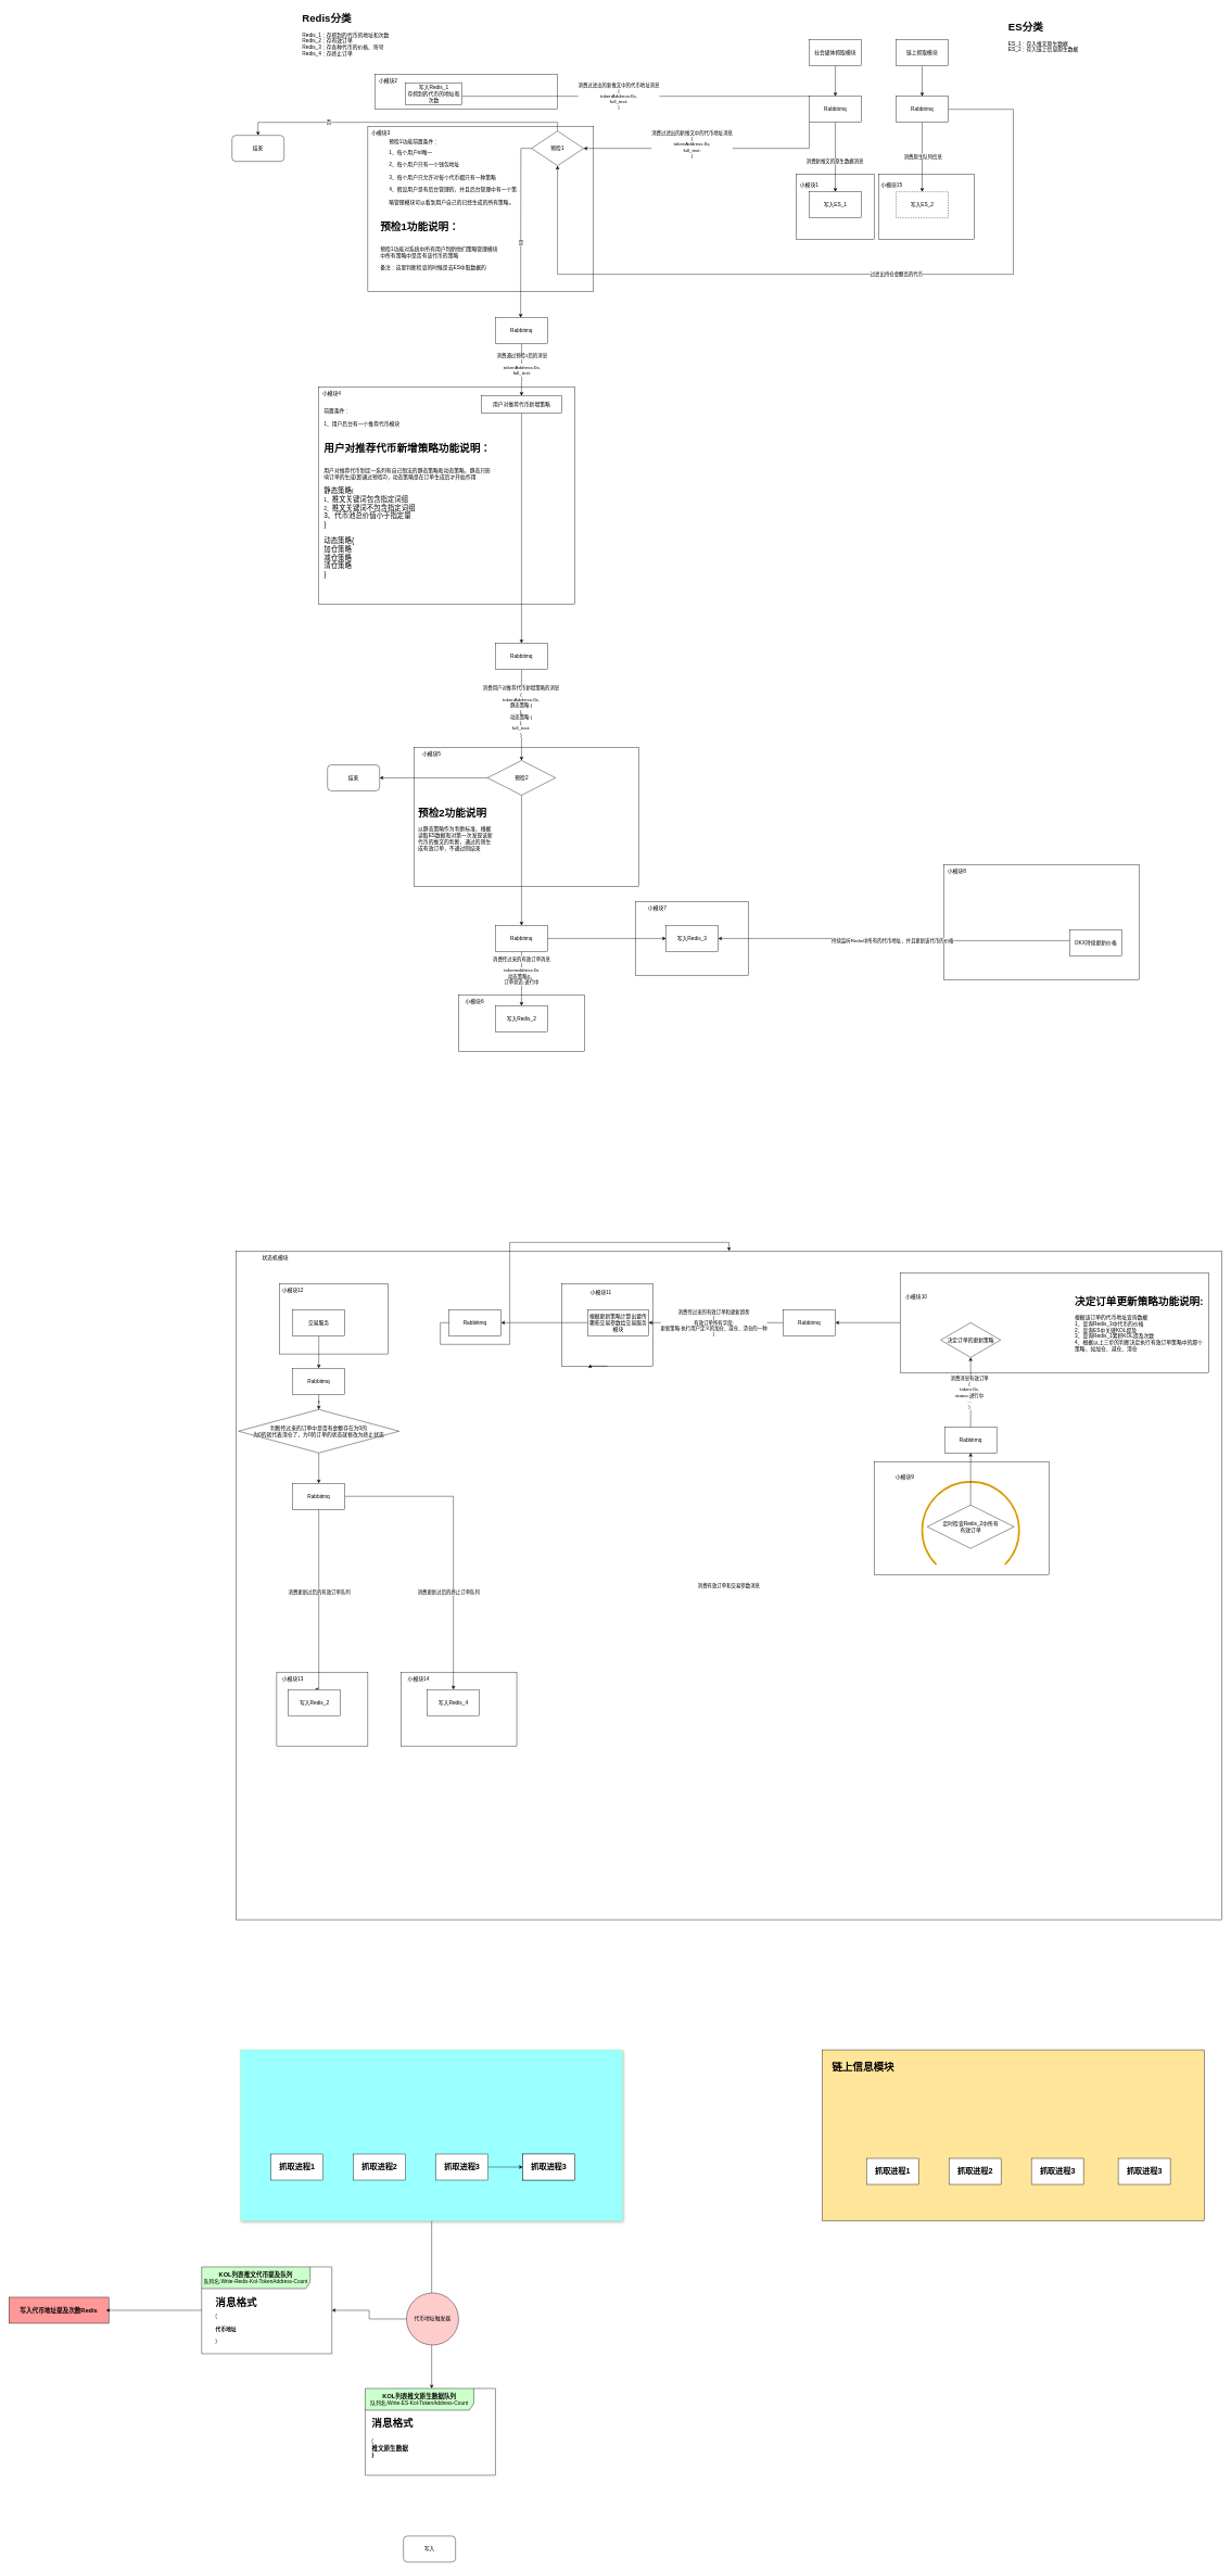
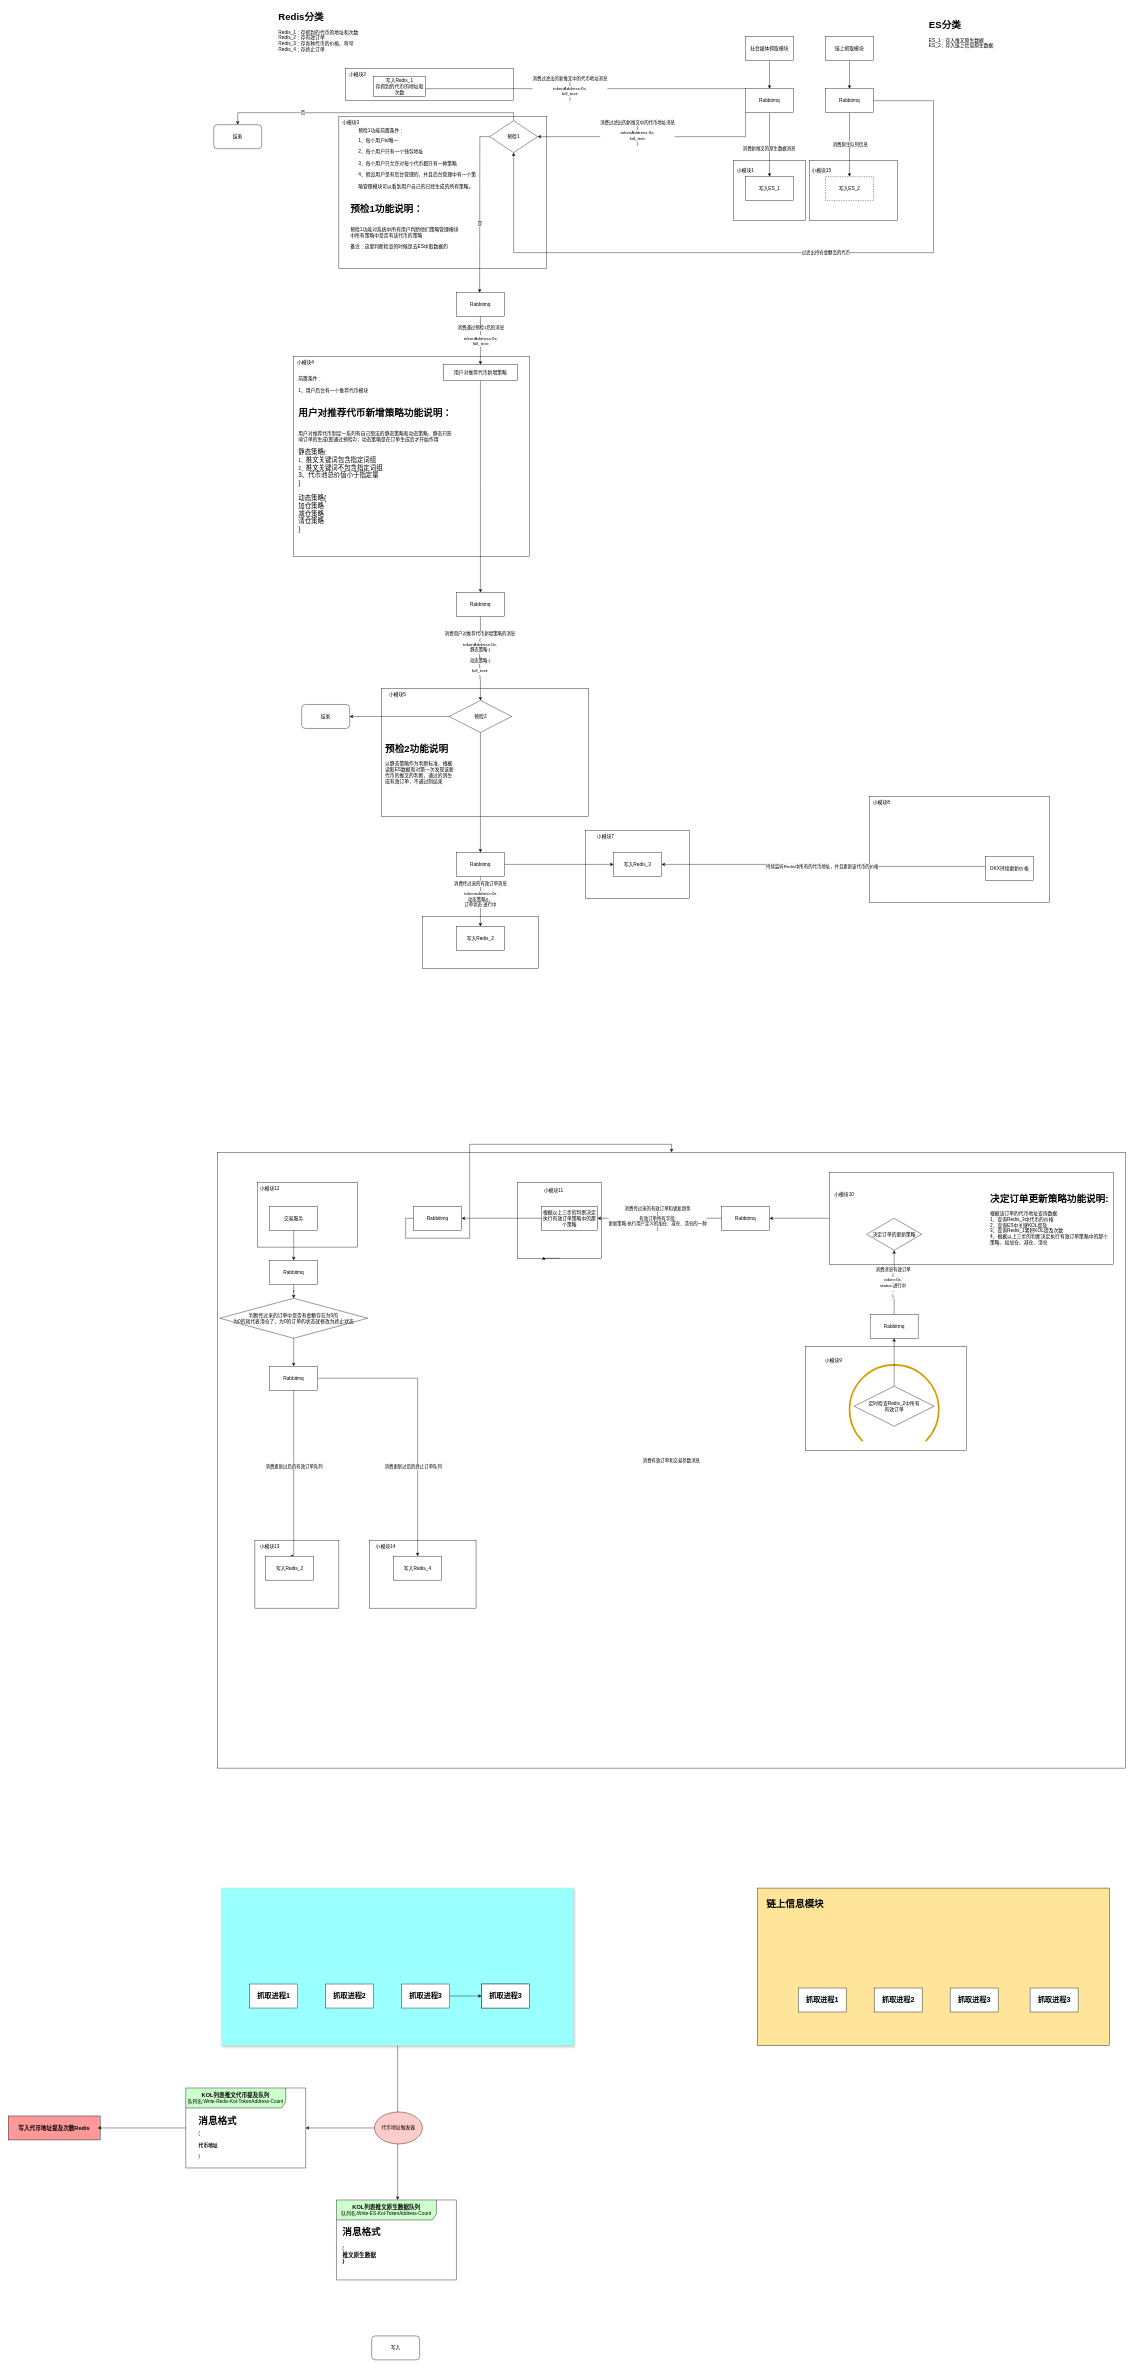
- <mxCell id="64" value="小模块6" style="text;html=1;align=center;verticalAlign=middle;whiteSpace=wrap;rounded=0;" parent="1" vertex="1"><mxGeometry x="1062.5" y="2290" width="60" height="30" as="geometry" /></mxCell>
- <mxCell id="71" value="状态机模块" style="text;html=1;align=center;verticalAlign=middle;whiteSpace=wrap;rounded=0;" parent="1" vertex="1"><mxGeometry x="584" y="2880" width="100" height="30" as="geometry" /></mxCell>
- <mxCell id="91" value="根据更新策略计算出要传哪些交易参数给交易服务模块" style="rounded=0;whiteSpace=wrap;html=1;" parent="1" vertex="1"><mxGeometry x="1354" y="3015" width="140" height="60" as="geometry" /></mxCell>
+ <mxCell id="91" value="根据以上三步的判断决定执行有效订单策略中的那个策略" style="rounded=0;whiteSpace=wrap;html=1;" parent="1" vertex="1"><mxGeometry x="1354" y="3015" width="140" height="60" as="geometry" /></mxCell>
- <mxCell id="134" value="代币地址触发器" style="ellipse;whiteSpace=wrap;html=1;fillColor=#FFCCCC;" vertex="1" parent="1"><mxGeometry x="936" y="5280" width="120" height="120" as="geometry" /></mxCell>
+ <mxCell id="134" value="代币地址触发器" style="ellipse;whiteSpace=wrap;html=1;fillColor=#FFCCCC;" vertex="1" parent="1"><mxGeometry x="936" y="5280" width="120" height="80" as="geometry" /></mxCell>
